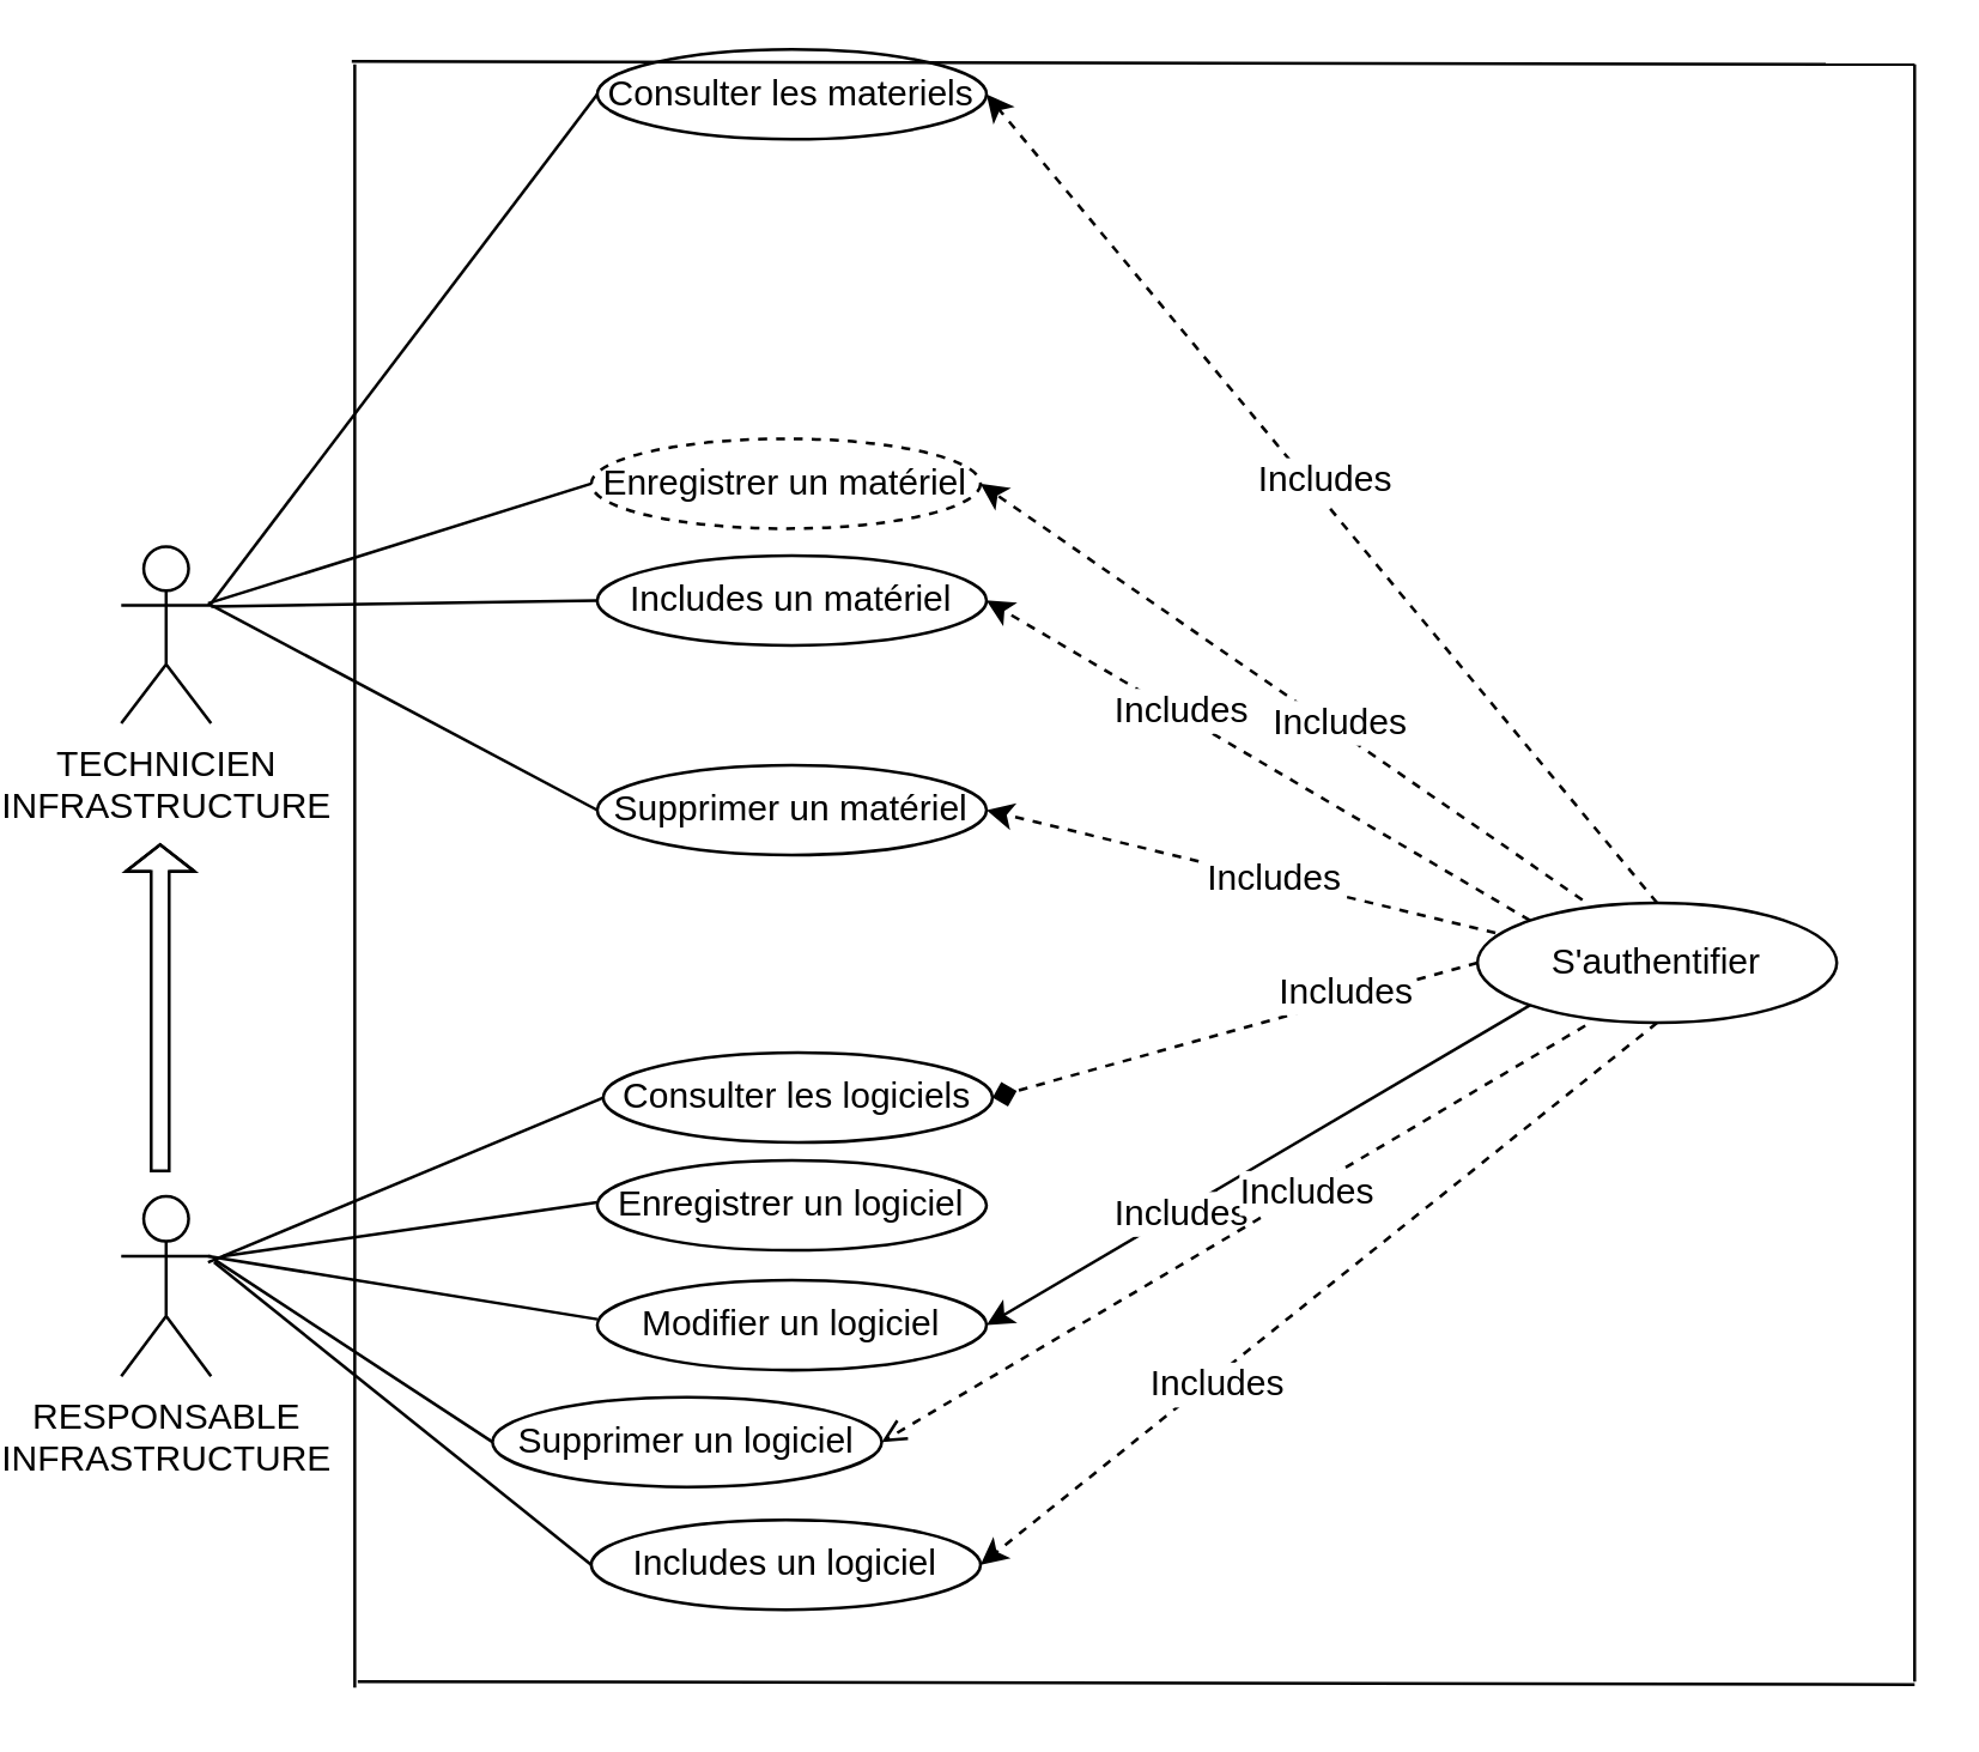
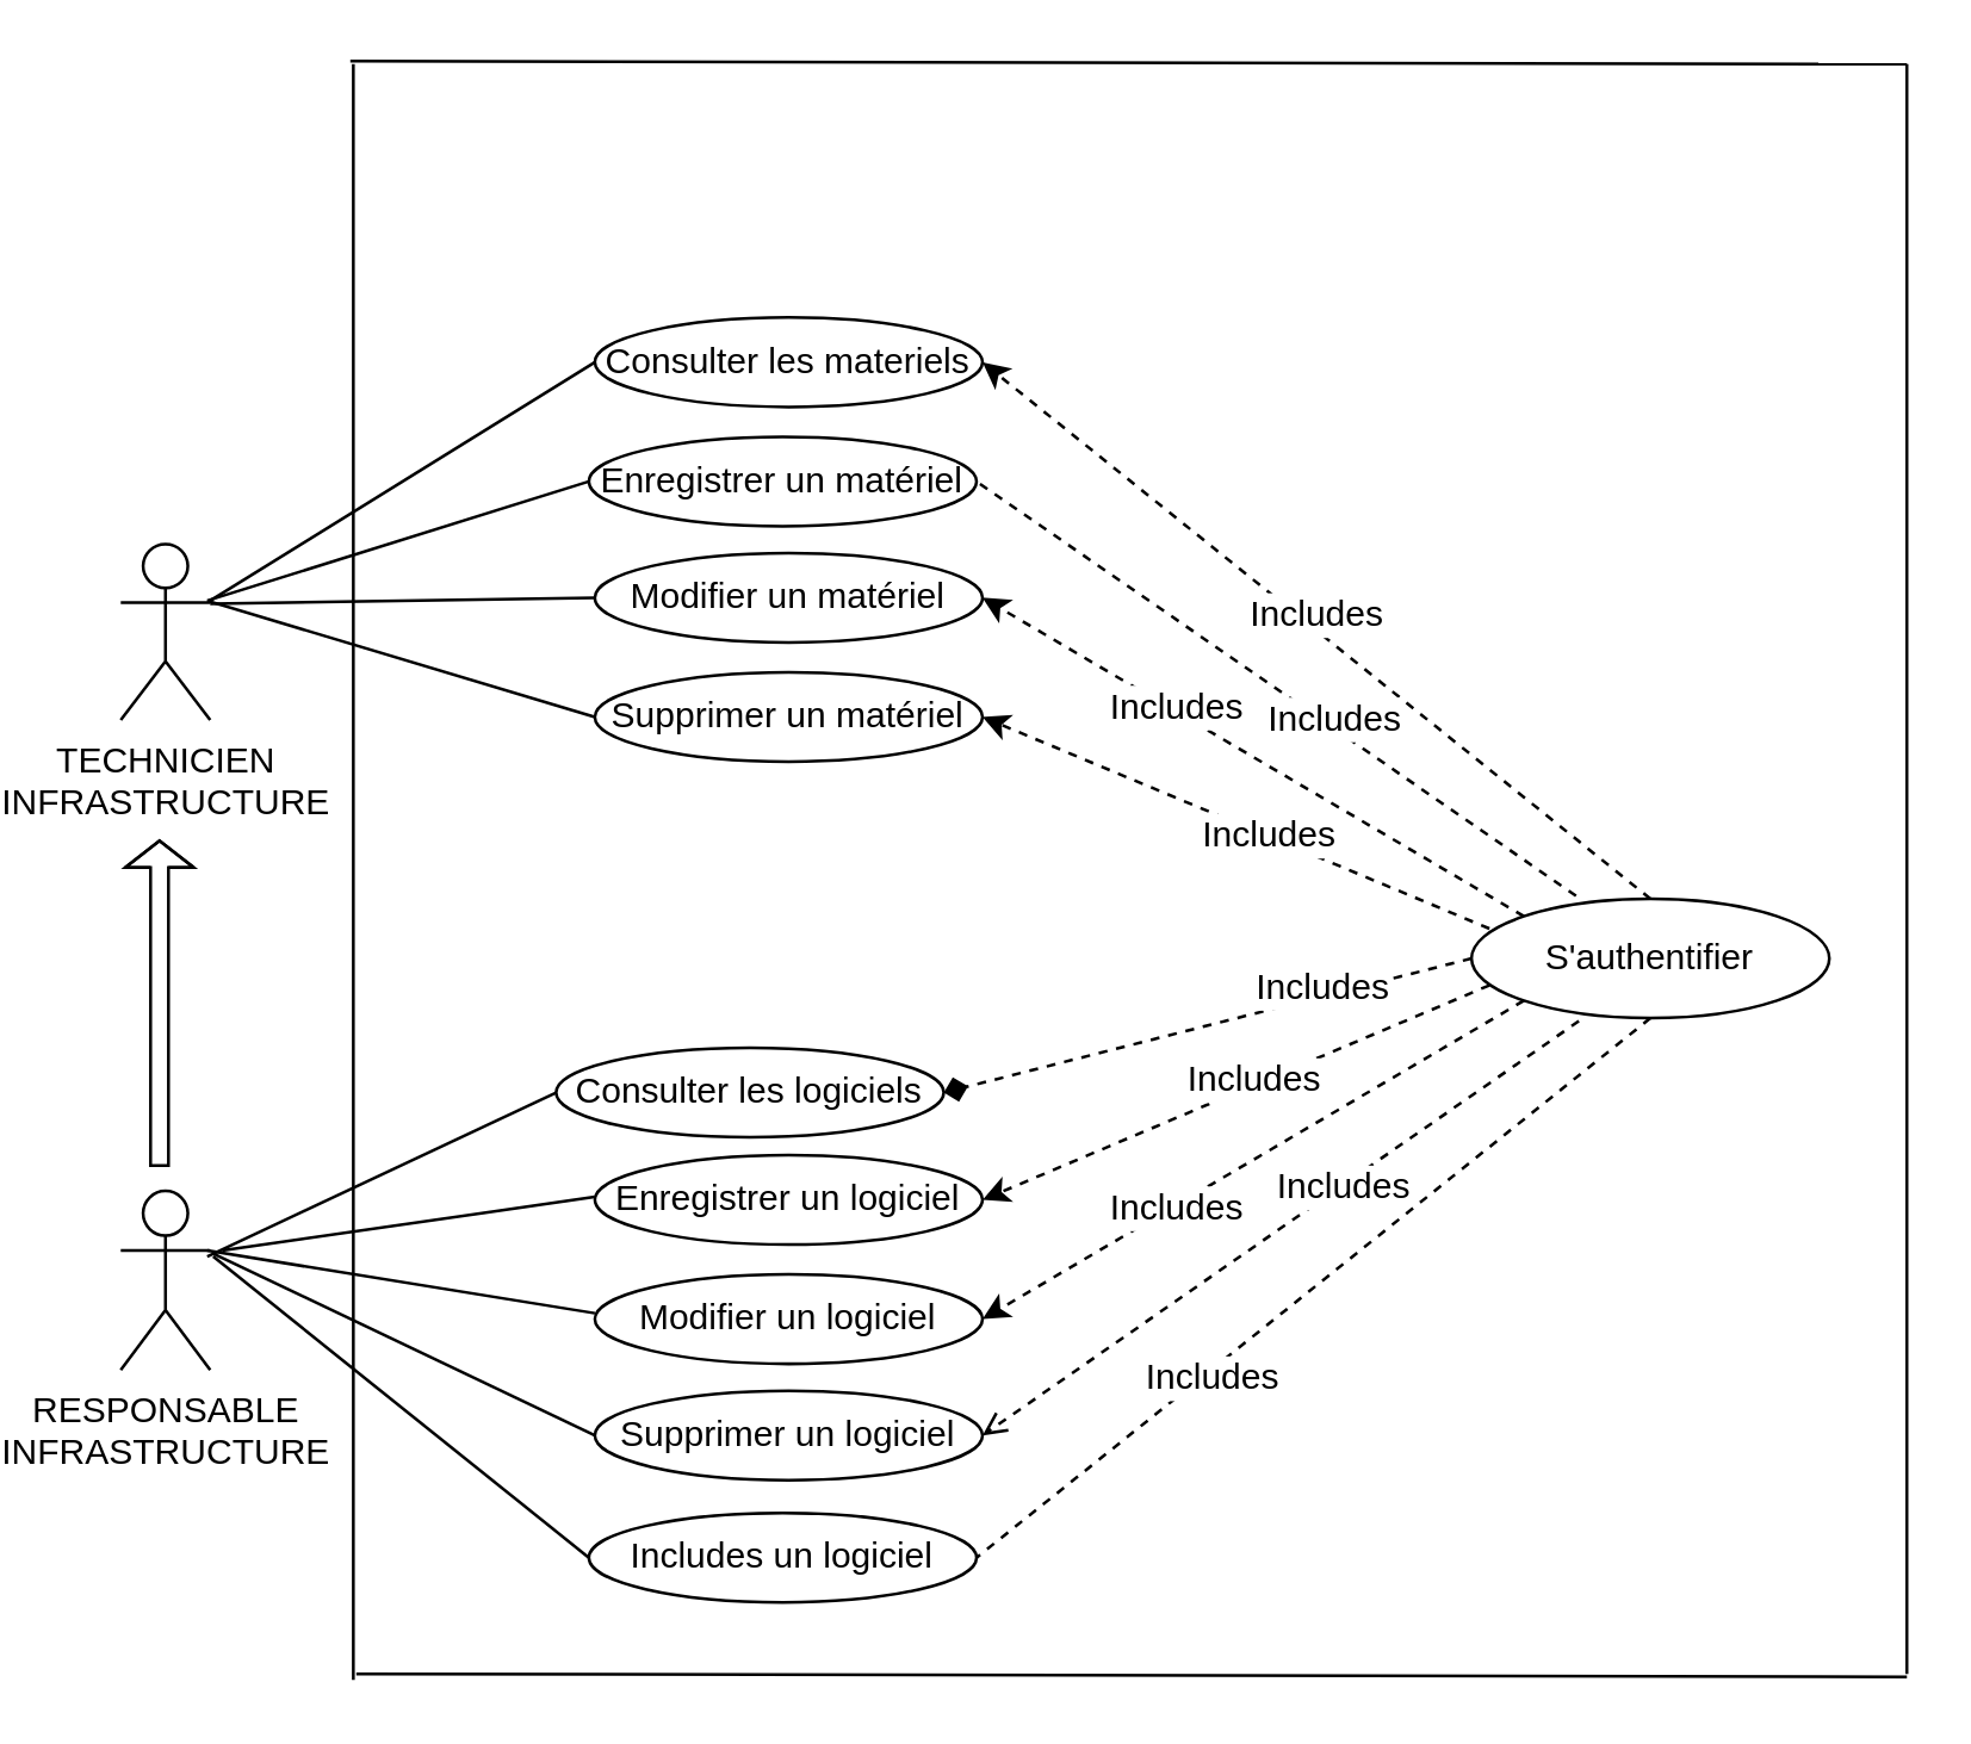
- <mxCell id="3" value="Consulter les materiels" style="ellipse;whiteSpace=wrap;html=1;" vertex="1" parent="1"><mxGeometry x="179" y="16" width="130" height="30" as="geometry" /></mxCell>
+ <mxCell id="3" value="Consulter les materiels" style="ellipse;whiteSpace=wrap;html=1;" vertex="1" parent="1"><mxGeometry x="179" y="106" width="130" height="30" as="geometry" /></mxCell>
- <mxCell id="11" value="Enregistrer un matériel" style="ellipse;whiteSpace=wrap;html=1;dashed=1;" vertex="1" parent="1"><mxGeometry x="177" y="146" width="130" height="30" as="geometry" /></mxCell>
+ <mxCell id="11" value="Enregistrer un matériel" style="ellipse;whiteSpace=wrap;html=1;" vertex="1" parent="1"><mxGeometry x="177" y="146" width="130" height="30" as="geometry" /></mxCell>
- <mxCell id="21" value="" style="endArrow=classic;html=1;rounded=0;entryX=1;entryY=0.5;entryDx=0;entryDy=0;exitX=0.292;exitY=-0.025;exitDx=0;exitDy=0;exitPerimeter=0;dashed=1;" edge="1" parent="1" source="4" target="11"><mxGeometry width="50" height="50" relative="1" as="geometry"><mxPoint x="499" y="301" as="sourcePoint" /><mxPoint x="530" y="234" as="targetPoint" /></mxGeometry></mxCell>
+ <mxCell id="21" value="" style="endArrow=none;html=1;rounded=0;entryX=1;entryY=0.5;entryDx=0;entryDy=0;exitX=0.292;exitY=-0.025;exitDx=0;exitDy=0;exitPerimeter=0;dashed=1;" edge="1" parent="1" source="4" target="11"><mxGeometry width="50" height="50" relative="1" as="geometry"><mxPoint x="499" y="301" as="sourcePoint" /><mxPoint x="530" y="234" as="targetPoint" /></mxGeometry></mxCell>
- <mxCell id="12" value="Includes un matériel" style="ellipse;whiteSpace=wrap;html=1;" vertex="1" parent="1"><mxGeometry x="179" y="185" width="130" height="30" as="geometry" /></mxCell>
+ <mxCell id="12" value="Modifier un matériel" style="ellipse;whiteSpace=wrap;html=1;" vertex="1" parent="1"><mxGeometry x="179" y="185" width="130" height="30" as="geometry" /></mxCell>
- <mxCell id="13" value="Supprimer un matériel" style="ellipse;whiteSpace=wrap;html=1;" vertex="1" parent="1"><mxGeometry x="179" y="255" width="130" height="30" as="geometry" /></mxCell>
+ <mxCell id="13" value="Supprimer un matériel" style="ellipse;whiteSpace=wrap;html=1;" vertex="1" parent="1"><mxGeometry x="179" y="225" width="130" height="30" as="geometry" /></mxCell>
- <mxCell id="18" value="Consulter les logiciels" style="ellipse;whiteSpace=wrap;html=1;" vertex="1" parent="1"><mxGeometry x="181" y="351" width="130" height="30" as="geometry" /></mxCell>
+ <mxCell id="18" value="Consulter les logiciels" style="ellipse;whiteSpace=wrap;html=1;" vertex="1" parent="1"><mxGeometry x="166" y="351" width="130" height="30" as="geometry" /></mxCell>
- <mxCell id="29" value="" style="endArrow=classic;html=1;rounded=0;entryX=1;entryY=0.5;entryDx=0;entryDy=0;exitX=0;exitY=1;exitDx=0;exitDy=0;dashed=0;" edge="1" parent="1" source="4" target="16"><mxGeometry width="50" height="50" relative="1" as="geometry"><mxPoint x="464" y="307" as="sourcePoint" /><mxPoint x="514" y="257" as="targetPoint" /></mxGeometry></mxCell>
+ <mxCell id="29" value="" style="endArrow=classic;html=1;rounded=0;entryX=1;entryY=0.5;entryDx=0;entryDy=0;exitX=0;exitY=1;exitDx=0;exitDy=0;dashed=1;" edge="1" parent="1" source="4" target="16"><mxGeometry width="50" height="50" relative="1" as="geometry"><mxPoint x="464" y="307" as="sourcePoint" /><mxPoint x="514" y="257" as="targetPoint" /></mxGeometry></mxCell>
+ <mxCell id="27" value="" style="endArrow=classic;html=1;rounded=0;entryX=1;entryY=0.5;entryDx=0;entryDy=0;exitX=0.05;exitY=0.725;exitDx=0;exitDy=0;exitPerimeter=0;dashed=1;" edge="1" parent="1" source="4" target="17"><mxGeometry width="50" height="50" relative="1" as="geometry"><mxPoint x="461" y="304" as="sourcePoint" /><mxPoint x="511" y="254" as="targetPoint" /></mxGeometry></mxCell>
+ <mxCell id="28" value="&lt;font style=&quot;font-size: 12px;&quot;&gt;Includes&lt;/font&gt;" style="edgeLabel;html=1;align=center;verticalAlign=middle;resizable=0;points=[];" vertex="1" connectable="0" parent="27"><mxGeometry x="-0.067" y="-2" relative="1" as="geometry"><mxPoint as="offset" /></mxGeometry></mxCell>
- <mxCell id="15" value="Supprimer un logiciel" style="ellipse;whiteSpace=wrap;html=1;" vertex="1" parent="1"><mxGeometry x="144" y="466" width="130" height="30" as="geometry" /></mxCell>
+ <mxCell id="15" value="Supprimer un logiciel" style="ellipse;whiteSpace=wrap;html=1;" vertex="1" parent="1"><mxGeometry x="179" y="466" width="130" height="30" as="geometry" /></mxCell>
- <mxCell id="33" value="" style="endArrow=classic;html=1;rounded=0;entryX=1;entryY=0.5;entryDx=0;entryDy=0;exitX=0.5;exitY=1;exitDx=0;exitDy=0;dashed=1;" edge="1" parent="1" source="4" target="14"><mxGeometry width="50" height="50" relative="1" as="geometry"><mxPoint x="479" y="313" as="sourcePoint" /><mxPoint x="529" y="263" as="targetPoint" /></mxGeometry></mxCell>
+ <mxCell id="33" value="" style="endArrow=none;html=1;rounded=0;entryX=1;entryY=0.5;entryDx=0;entryDy=0;exitX=0.5;exitY=1;exitDx=0;exitDy=0;dashed=1;" edge="1" parent="1" source="4" target="14"><mxGeometry width="50" height="50" relative="1" as="geometry"><mxPoint x="479" y="313" as="sourcePoint" /><mxPoint x="529" y="263" as="targetPoint" /></mxGeometry></mxCell>
